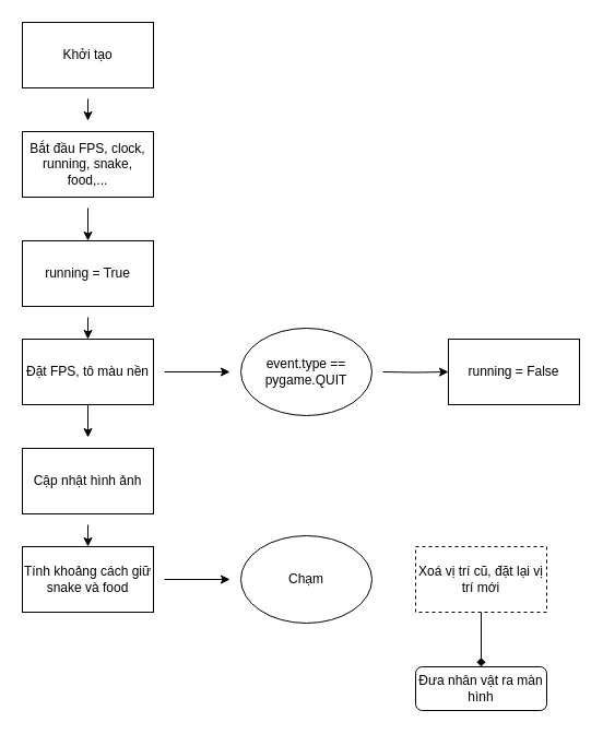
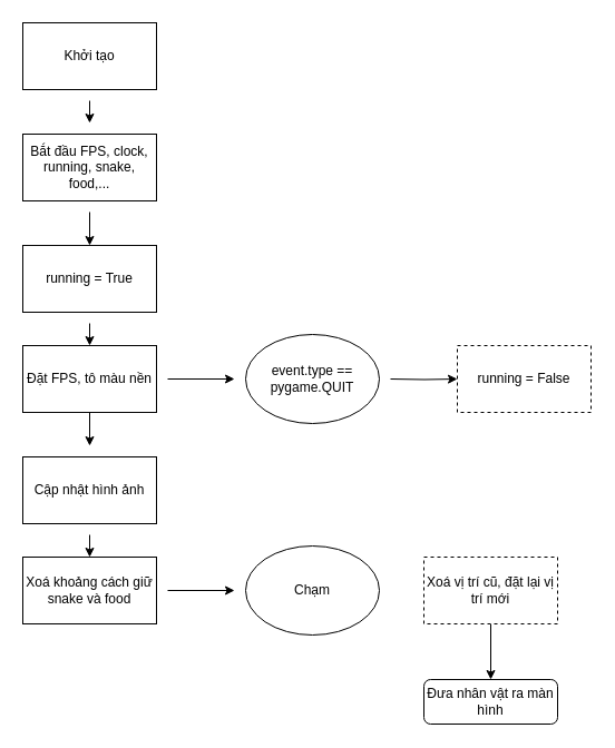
- <mxCell id="16" value="running = False" style="rounded=0;whiteSpace=wrap;html=1;" vertex="1" parent="1"><mxGeometry x="410" y="310" width="120" height="60" as="geometry" /></mxCell>
+ <mxCell id="16" value="running = False" style="rounded=0;whiteSpace=wrap;html=1;dashed=1;" vertex="1" parent="1"><mxGeometry x="410" y="310" width="120" height="60" as="geometry" /></mxCell>
- <mxCell id="9" value="Tính khoảng cách giữ snake và food" style="rounded=0;whiteSpace=wrap;html=1;" vertex="1" parent="1"><mxGeometry x="20" y="500" width="120" height="60" as="geometry" /></mxCell>
+ <mxCell id="9" value="Xoá khoảng cách giữ snake và food" style="rounded=0;whiteSpace=wrap;html=1;" vertex="1" parent="1"><mxGeometry x="20" y="500" width="120" height="60" as="geometry" /></mxCell>
- <mxCell id="19" style="edgeStyle=orthogonalEdgeStyle;rounded=0;orthogonalLoop=1;jettySize=auto;html=1;endArrow=diamond;" edge="1" parent="1" source="20" target="21"><mxGeometry relative="1" as="geometry"><mxPoint x="440" y="620" as="targetPoint" /></mxGeometry></mxCell>
+ <mxCell id="19" style="edgeStyle=orthogonalEdgeStyle;rounded=0;orthogonalLoop=1;jettySize=auto;html=1;" edge="1" parent="1" source="20" target="21"><mxGeometry relative="1" as="geometry"><mxPoint x="440" y="620" as="targetPoint" /></mxGeometry></mxCell>
